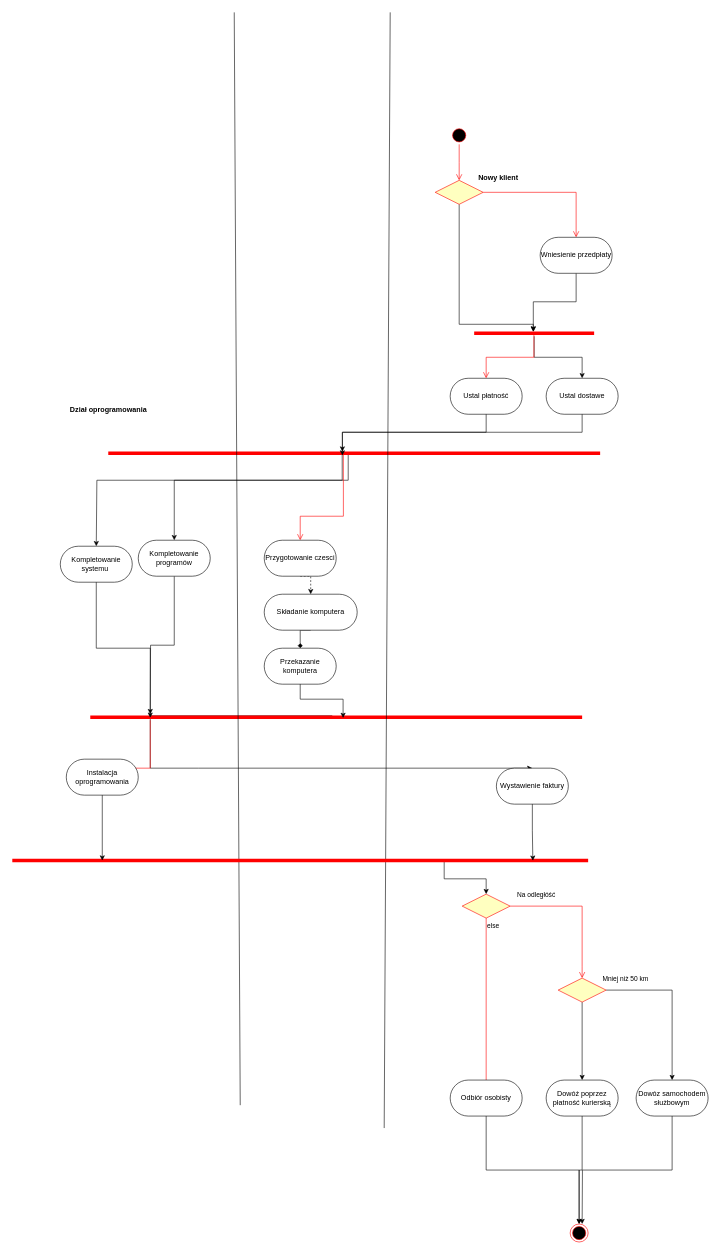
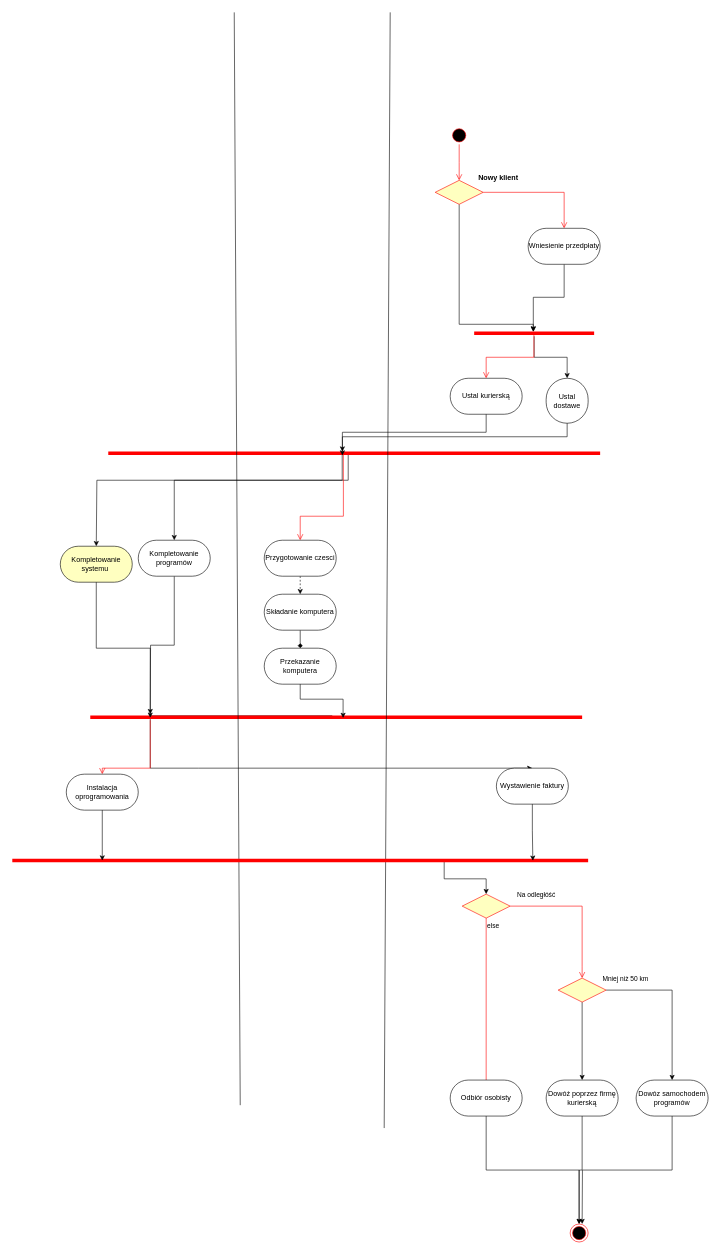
- <mxCell id="10" value="Wniesienie przedpłaty" style="rounded=1;whiteSpace=wrap;html=1;arcSize=50;" parent="1" vertex="1"><mxGeometry x="900" y="395" width="120" height="60" as="geometry" /></mxCell>
+ <mxCell id="10" value="Wniesienie przedpłaty" style="rounded=1;whiteSpace=wrap;html=1;arcSize=50;" parent="1" vertex="1"><mxGeometry x="880" y="380" width="120" height="60" as="geometry" /></mxCell>
- <mxCell id="11" value="Ustal płatność" style="rounded=1;whiteSpace=wrap;html=1;arcSize=50;" parent="1" vertex="1"><mxGeometry x="750" y="630" width="120" height="60" as="geometry" /></mxCell>
+ <mxCell id="11" value="Ustal kurierską" style="rounded=1;whiteSpace=wrap;html=1;arcSize=50;" parent="1" vertex="1"><mxGeometry x="750" y="630" width="120" height="60" as="geometry" /></mxCell>
- <mxCell id="15" value="Ustal dostawe" style="rounded=1;whiteSpace=wrap;html=1;arcSize=50;" parent="1" vertex="1"><mxGeometry x="910" y="630" width="120" height="60" as="geometry" /></mxCell>
+ <mxCell id="15" value="Ustal dostawe" style="rounded=1;whiteSpace=wrap;html=1;arcSize=50;" parent="1" vertex="1"><mxGeometry x="910" y="630" width="70" height="75" as="geometry" /></mxCell>
- <mxCell id="6" value="Dział oprogramowania" style="text;align=center;fontStyle=1;verticalAlign=middle;spacingLeft=3;spacingRight=3;strokeColor=none;rotatable=0;points=[[0,0.5],[1,0.5]];portConstraint=eastwest;html=1;" parent="1" vertex="1"><mxGeometry x="140" y="670" width="80" height="26" as="geometry" /></mxCell>
- <mxCell id="26" value="Kompletowanie systemu&amp;nbsp;" style="rounded=1;whiteSpace=wrap;html=1;arcSize=50;" parent="1" vertex="1"><mxGeometry x="100" y="910" width="120" height="60" as="geometry" /></mxCell>
+ <mxCell id="26" value="Kompletowanie systemu&amp;nbsp;" style="rounded=1;whiteSpace=wrap;html=1;arcSize=50;fillColor=#ffffc0;" parent="1" vertex="1"><mxGeometry x="100" y="910" width="120" height="60" as="geometry" /></mxCell>
- <mxCell id="19" value="Składanie komputera" style="rounded=1;whiteSpace=wrap;html=1;arcSize=50;" parent="1" vertex="1"><mxGeometry x="440" y="990" width="155" height="60" as="geometry" /></mxCell>
+ <mxCell id="19" value="Składanie komputera" style="rounded=1;whiteSpace=wrap;html=1;arcSize=50;" parent="1" vertex="1"><mxGeometry x="440" y="990" width="120" height="60" as="geometry" /></mxCell>
- <mxCell id="35" value="Instalacja oprogramowania" style="rounded=1;whiteSpace=wrap;html=1;arcSize=50;" parent="1" vertex="1"><mxGeometry x="110" y="1265" width="120" height="60" as="geometry" /></mxCell>
+ <mxCell id="35" value="Instalacja oprogramowania" style="rounded=1;whiteSpace=wrap;html=1;arcSize=50;" parent="1" vertex="1"><mxGeometry x="110" y="1290" width="120" height="60" as="geometry" /></mxCell>
- <mxCell id="53" value="Dowóż poprzez płatność kurierską" style="rounded=1;whiteSpace=wrap;html=1;arcSize=50;" parent="1" vertex="1"><mxGeometry x="910" y="1800" width="120" height="60" as="geometry" /></mxCell>
+ <mxCell id="53" value="Dowóż poprzez firmę kurierską" style="rounded=1;whiteSpace=wrap;html=1;arcSize=50;" parent="1" vertex="1"><mxGeometry x="910" y="1800" width="120" height="60" as="geometry" /></mxCell>
- <mxCell id="51" value="Dowóz samochodem służbowym" style="rounded=1;whiteSpace=wrap;html=1;arcSize=50;" parent="1" vertex="1"><mxGeometry x="1060" y="1800" width="120" height="60" as="geometry" /></mxCell>
+ <mxCell id="51" value="Dowóz samochodem programów" style="rounded=1;whiteSpace=wrap;html=1;arcSize=50;" parent="1" vertex="1"><mxGeometry x="1060" y="1800" width="120" height="60" as="geometry" /></mxCell>
